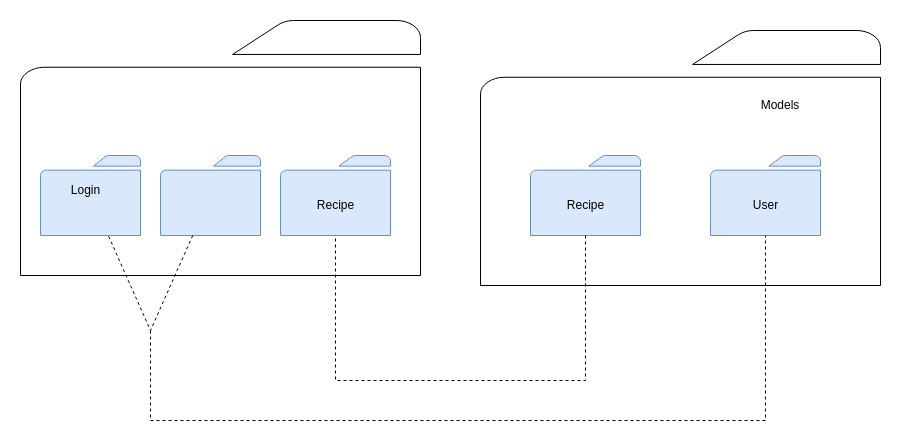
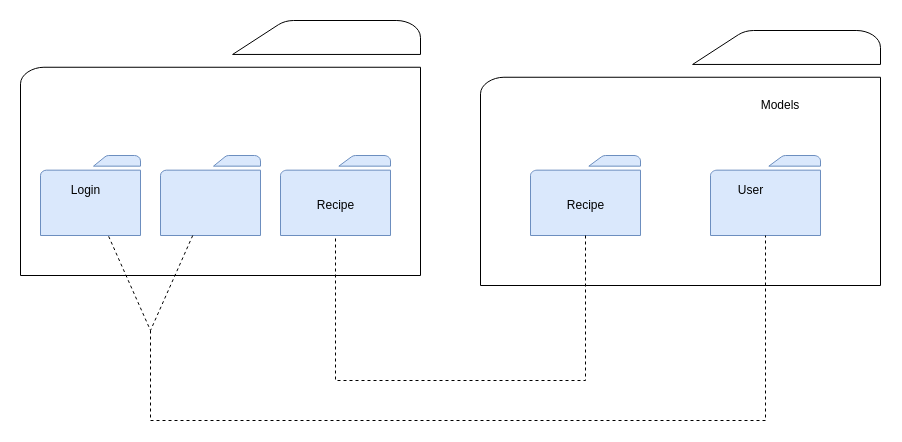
- <mxCell id="14" value="User" style="text;html=1;strokeColor=none;fillColor=none;align=center;verticalAlign=middle;whiteSpace=wrap;rounded=0;" vertex="1" parent="1"><mxGeometry x="727.5" y="190" width="75" height="30" as="geometry" /></mxCell>
+ <mxCell id="14" value="User" style="text;html=1;strokeColor=none;fillColor=none;align=center;verticalAlign=middle;whiteSpace=wrap;rounded=0;" vertex="1" parent="1"><mxGeometry x="712.5" y="175" width="75" height="30" as="geometry" /></mxCell>
